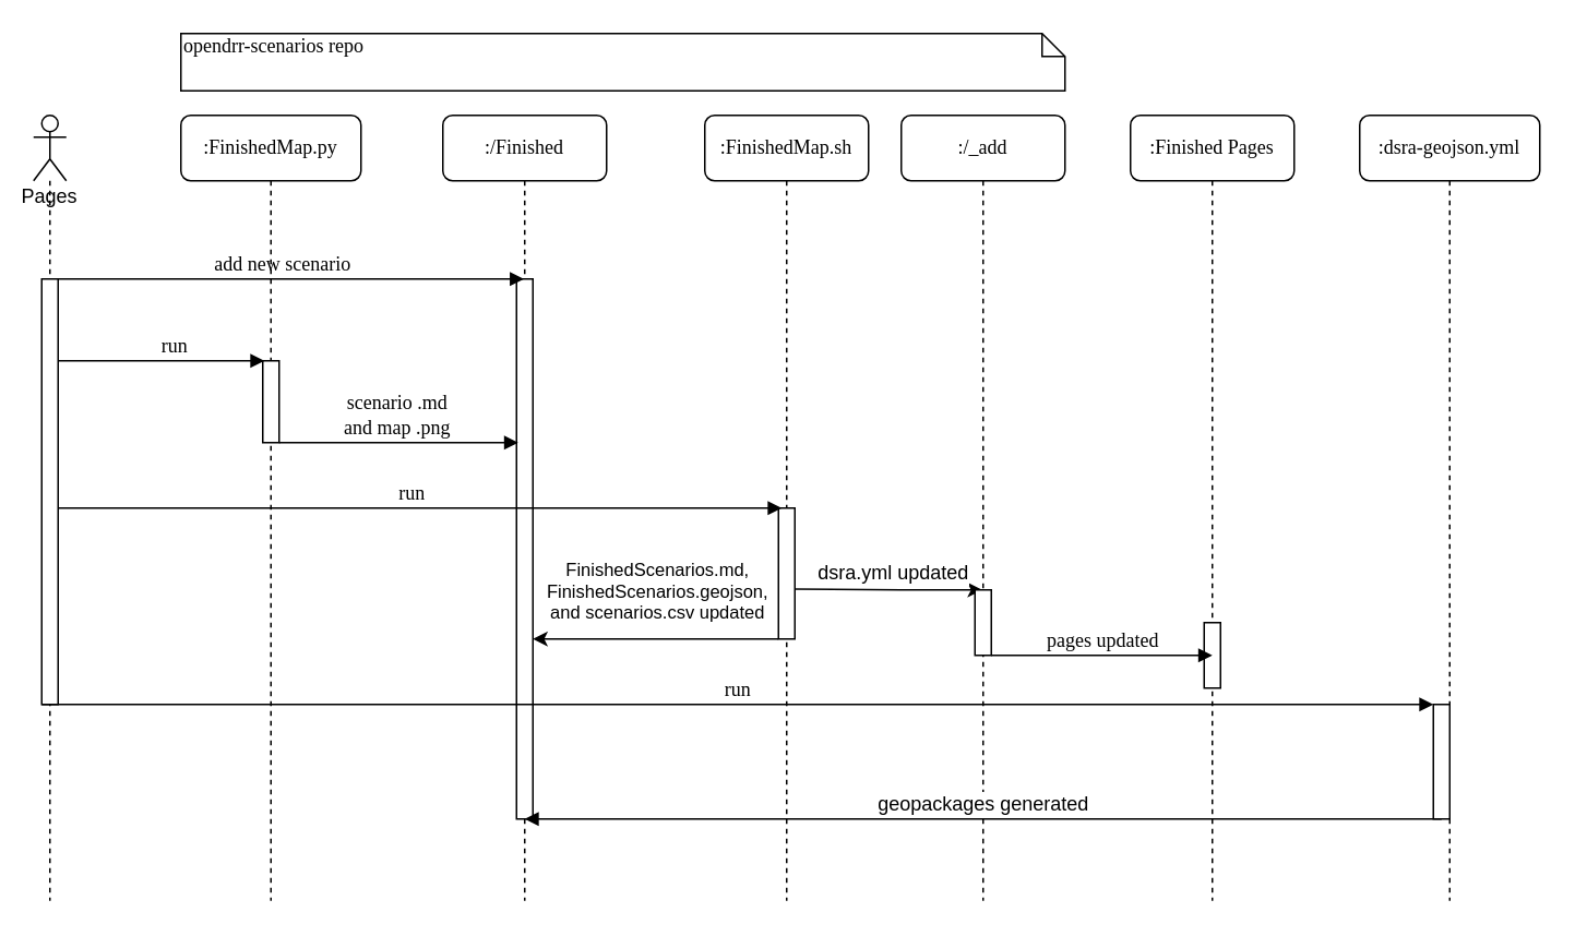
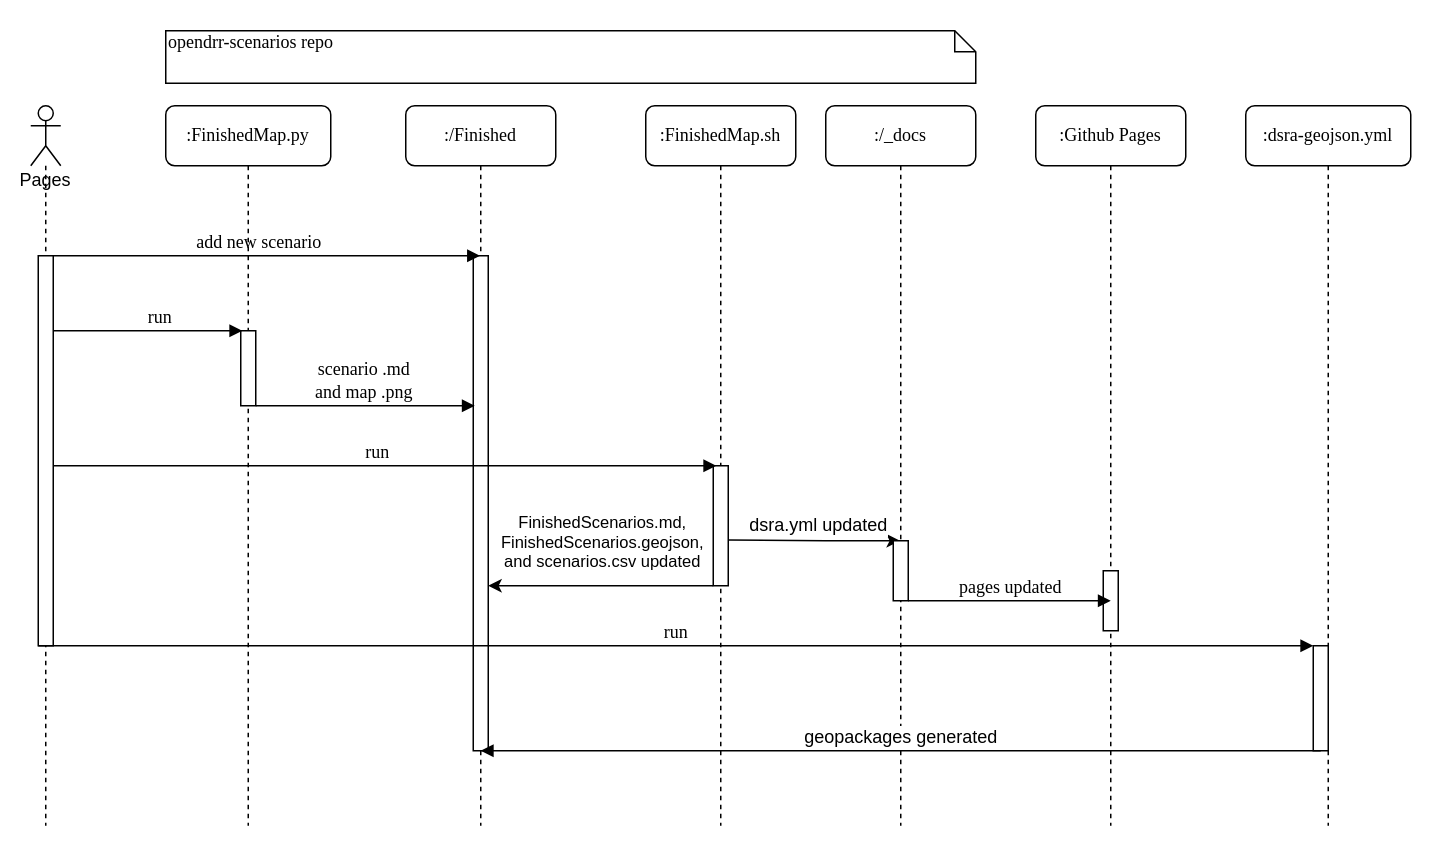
- <mxCell id="9" value=":/_add" style="shape=umlLifeline;perimeter=lifelinePerimeter;whiteSpace=wrap;html=1;container=1;collapsible=0;recursiveResize=0;outlineConnect=0;rounded=1;shadow=0;comic=0;labelBackgroundColor=none;strokeWidth=1;fontFamily=Verdana;fontSize=12;align=center;" parent="1" vertex="1"><mxGeometry x="550" y="70" width="100" height="480" as="geometry" /></mxCell>
+ <mxCell id="9" value=":/_docs" style="shape=umlLifeline;perimeter=lifelinePerimeter;whiteSpace=wrap;html=1;container=1;collapsible=0;recursiveResize=0;outlineConnect=0;rounded=1;shadow=0;comic=0;labelBackgroundColor=none;strokeWidth=1;fontFamily=Verdana;fontSize=12;align=center;" parent="1" vertex="1"><mxGeometry x="550" y="70" width="100" height="480" as="geometry" /></mxCell>
- <mxCell id="11" value=":Finished Pages" style="shape=umlLifeline;perimeter=lifelinePerimeter;whiteSpace=wrap;html=1;container=1;collapsible=0;recursiveResize=0;outlineConnect=0;rounded=1;shadow=0;comic=0;labelBackgroundColor=none;strokeWidth=1;fontFamily=Verdana;fontSize=12;align=center;" parent="1" vertex="1"><mxGeometry x="690" y="70" width="100" height="480" as="geometry" /></mxCell>
+ <mxCell id="11" value=":Github Pages" style="shape=umlLifeline;perimeter=lifelinePerimeter;whiteSpace=wrap;html=1;container=1;collapsible=0;recursiveResize=0;outlineConnect=0;rounded=1;shadow=0;comic=0;labelBackgroundColor=none;strokeWidth=1;fontFamily=Verdana;fontSize=12;align=center;" parent="1" vertex="1"><mxGeometry x="690" y="70" width="100" height="480" as="geometry" /></mxCell>
